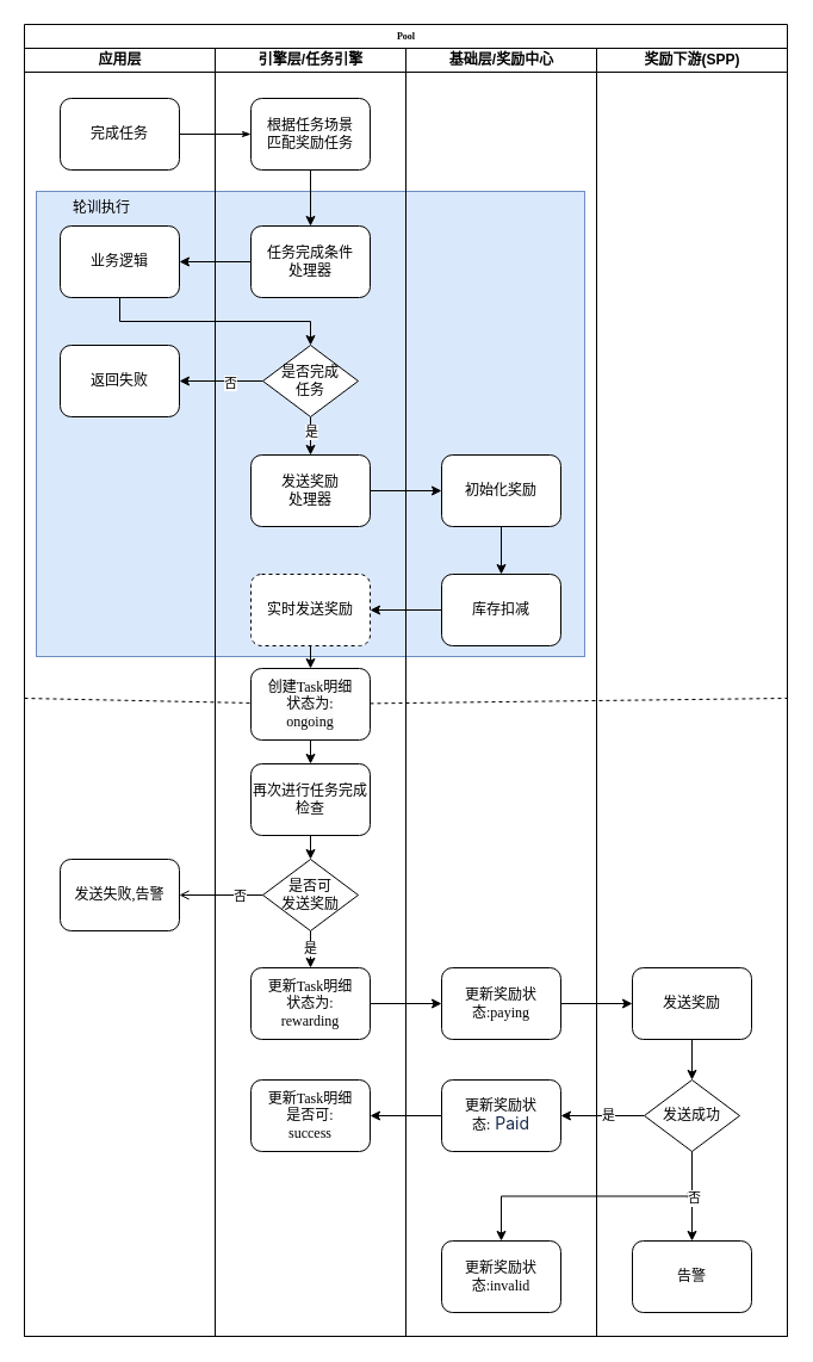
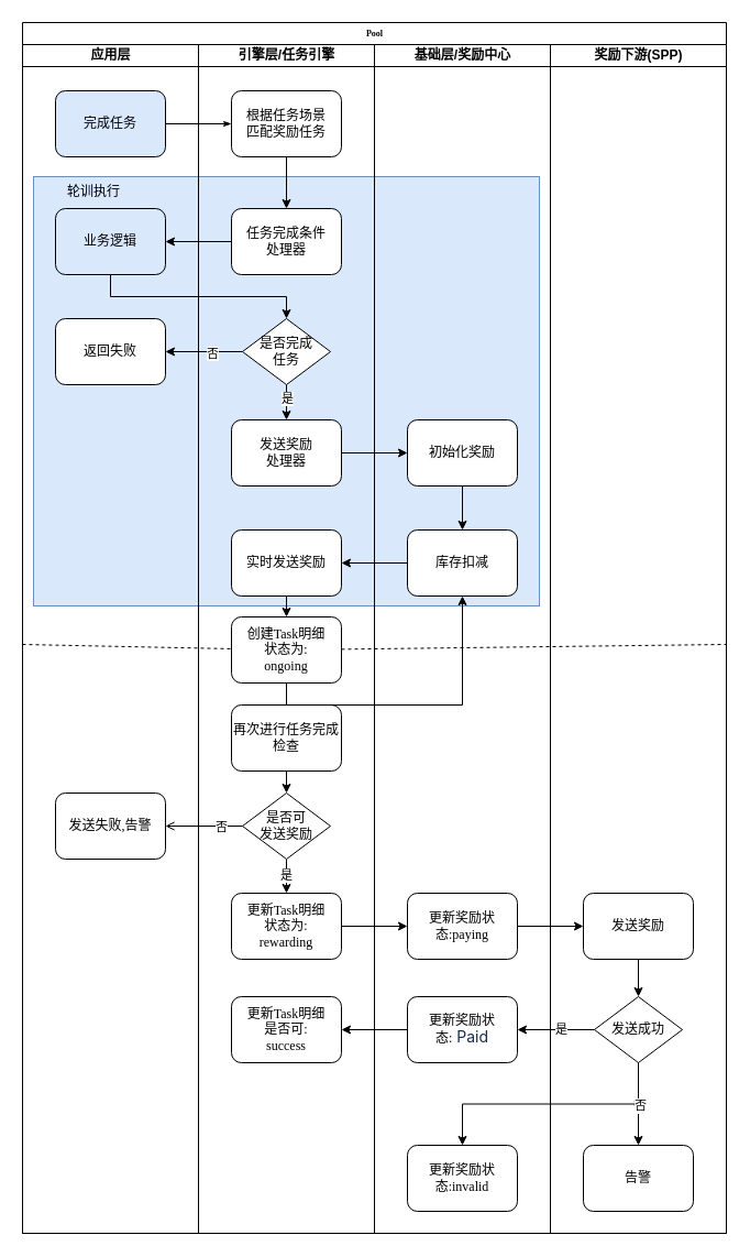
- <mxCell id="5" value="&lt;font style=&quot;font-size: 12px;&quot;&gt;完成任务&lt;/font&gt;" style="rounded=1;whiteSpace=wrap;html=1;shadow=0;labelBackgroundColor=none;strokeWidth=1;fontFamily=Verdana;fontSize=8;align=center;" vertex="1" parent="4"><mxGeometry x="30" y="42" width="100" height="60" as="geometry" /></mxCell>
+ <mxCell id="5" value="&lt;font style=&quot;font-size: 12px;&quot;&gt;完成任务&lt;/font&gt;" style="rounded=1;whiteSpace=wrap;html=1;shadow=0;labelBackgroundColor=none;strokeWidth=1;fontFamily=Verdana;fontSize=8;align=center;fillColor=#dae8fc;" vertex="1" parent="4"><mxGeometry x="30" y="42" width="100" height="60" as="geometry" /></mxCell>
- <mxCell id="51" value="&lt;span style=&quot;font-size: 12px;&quot;&gt;业务逻辑&lt;/span&gt;" style="rounded=1;whiteSpace=wrap;html=1;shadow=0;labelBackgroundColor=none;strokeWidth=1;fontFamily=Verdana;fontSize=8;align=center;" vertex="1" parent="1"><mxGeometry x="50" y="189" width="100" height="60" as="geometry" /></mxCell>
+ <mxCell id="51" value="&lt;span style=&quot;font-size: 12px;&quot;&gt;业务逻辑&lt;/span&gt;" style="rounded=1;whiteSpace=wrap;html=1;shadow=0;labelBackgroundColor=none;strokeWidth=1;fontFamily=Verdana;fontSize=8;align=center;fillColor=#dae8fc;" vertex="1" parent="1"><mxGeometry x="50" y="189" width="100" height="60" as="geometry" /></mxCell>
- <mxCell id="11" value="&lt;span style=&quot;font-size: 12px;&quot;&gt;实时发送奖励&lt;/span&gt;" style="rounded=1;whiteSpace=wrap;html=1;shadow=0;labelBackgroundColor=none;strokeWidth=1;fontFamily=Verdana;fontSize=8;align=center;dashed=1;" vertex="1" parent="9"><mxGeometry x="30" y="441" width="100" height="60" as="geometry" /></mxCell>
+ <mxCell id="11" value="&lt;span style=&quot;font-size: 12px;&quot;&gt;实时发送奖励&lt;/span&gt;" style="rounded=1;whiteSpace=wrap;html=1;shadow=0;labelBackgroundColor=none;strokeWidth=1;fontFamily=Verdana;fontSize=8;align=center;" vertex="1" parent="9"><mxGeometry x="30" y="441" width="100" height="60" as="geometry" /></mxCell>
- <mxCell id="57" style="edgeStyle=orthogonalEdgeStyle;rounded=0;orthogonalLoop=1;jettySize=auto;html=1;exitX=0.5;exitY=1;exitDx=0;exitDy=0;entryX=0.5;entryY=0;entryDx=0;entryDy=0;" edge="1" parent="1" source="58" target="15"><mxGeometry relative="1" as="geometry" /></mxCell>
+ <mxCell id="57" style="edgeStyle=orthogonalEdgeStyle;rounded=0;orthogonalLoop=1;jettySize=auto;html=1;exitX=0.5;exitY=1;exitDx=0;exitDy=0;" edge="1" parent="1" source="58" target="24"><mxGeometry relative="1" as="geometry" /></mxCell>
